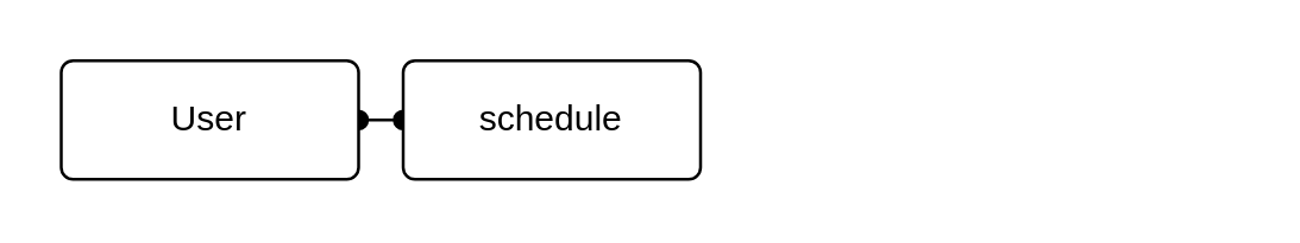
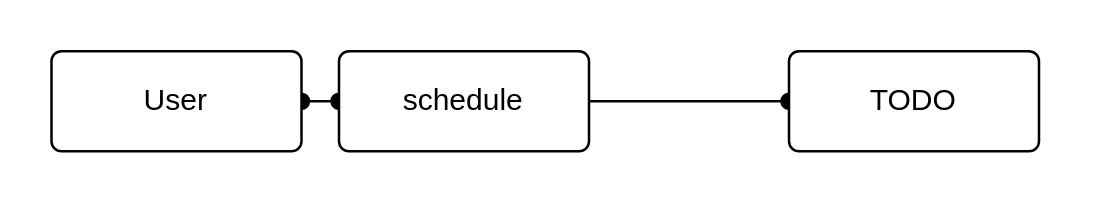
+ <mxCell id="4" style="edgeStyle=none;html=1;exitX=1;exitY=0.5;exitDx=0;exitDy=0;entryX=0;entryY=0.5;entryDx=0;entryDy=0;endArrow=oval;endFill=1;" parent="1" source="5" target="6" edge="1"><mxGeometry relative="1" as="geometry" /></mxCell>
+ <mxCell id="6" value="TODO" style="rounded=1;arcSize=10;whiteSpace=wrap;html=1;align=center;" parent="1" vertex="1"><mxGeometry x="315" y="20" width="100" height="40" as="geometry" /></mxCell>
